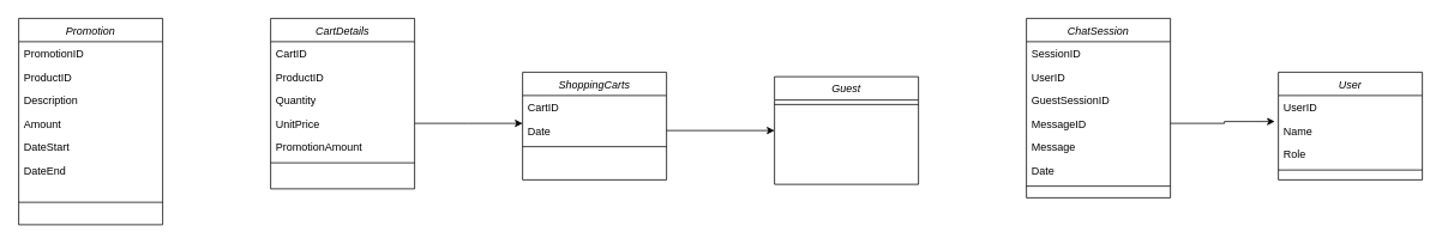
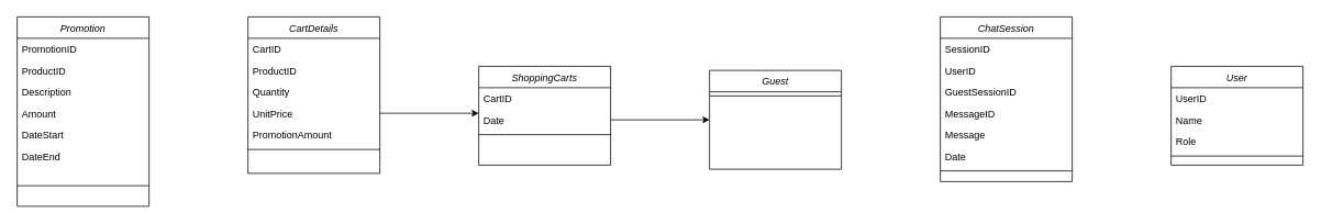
- <mxCell id="38" style="edgeStyle=orthogonalEdgeStyle;rounded=0;orthogonalLoop=1;jettySize=auto;html=1;entryX=-0.025;entryY=0.115;entryDx=0;entryDy=0;entryPerimeter=0;" edge="1" parent="1" source="29" target="35"><mxGeometry relative="1" as="geometry" /></mxCell>
